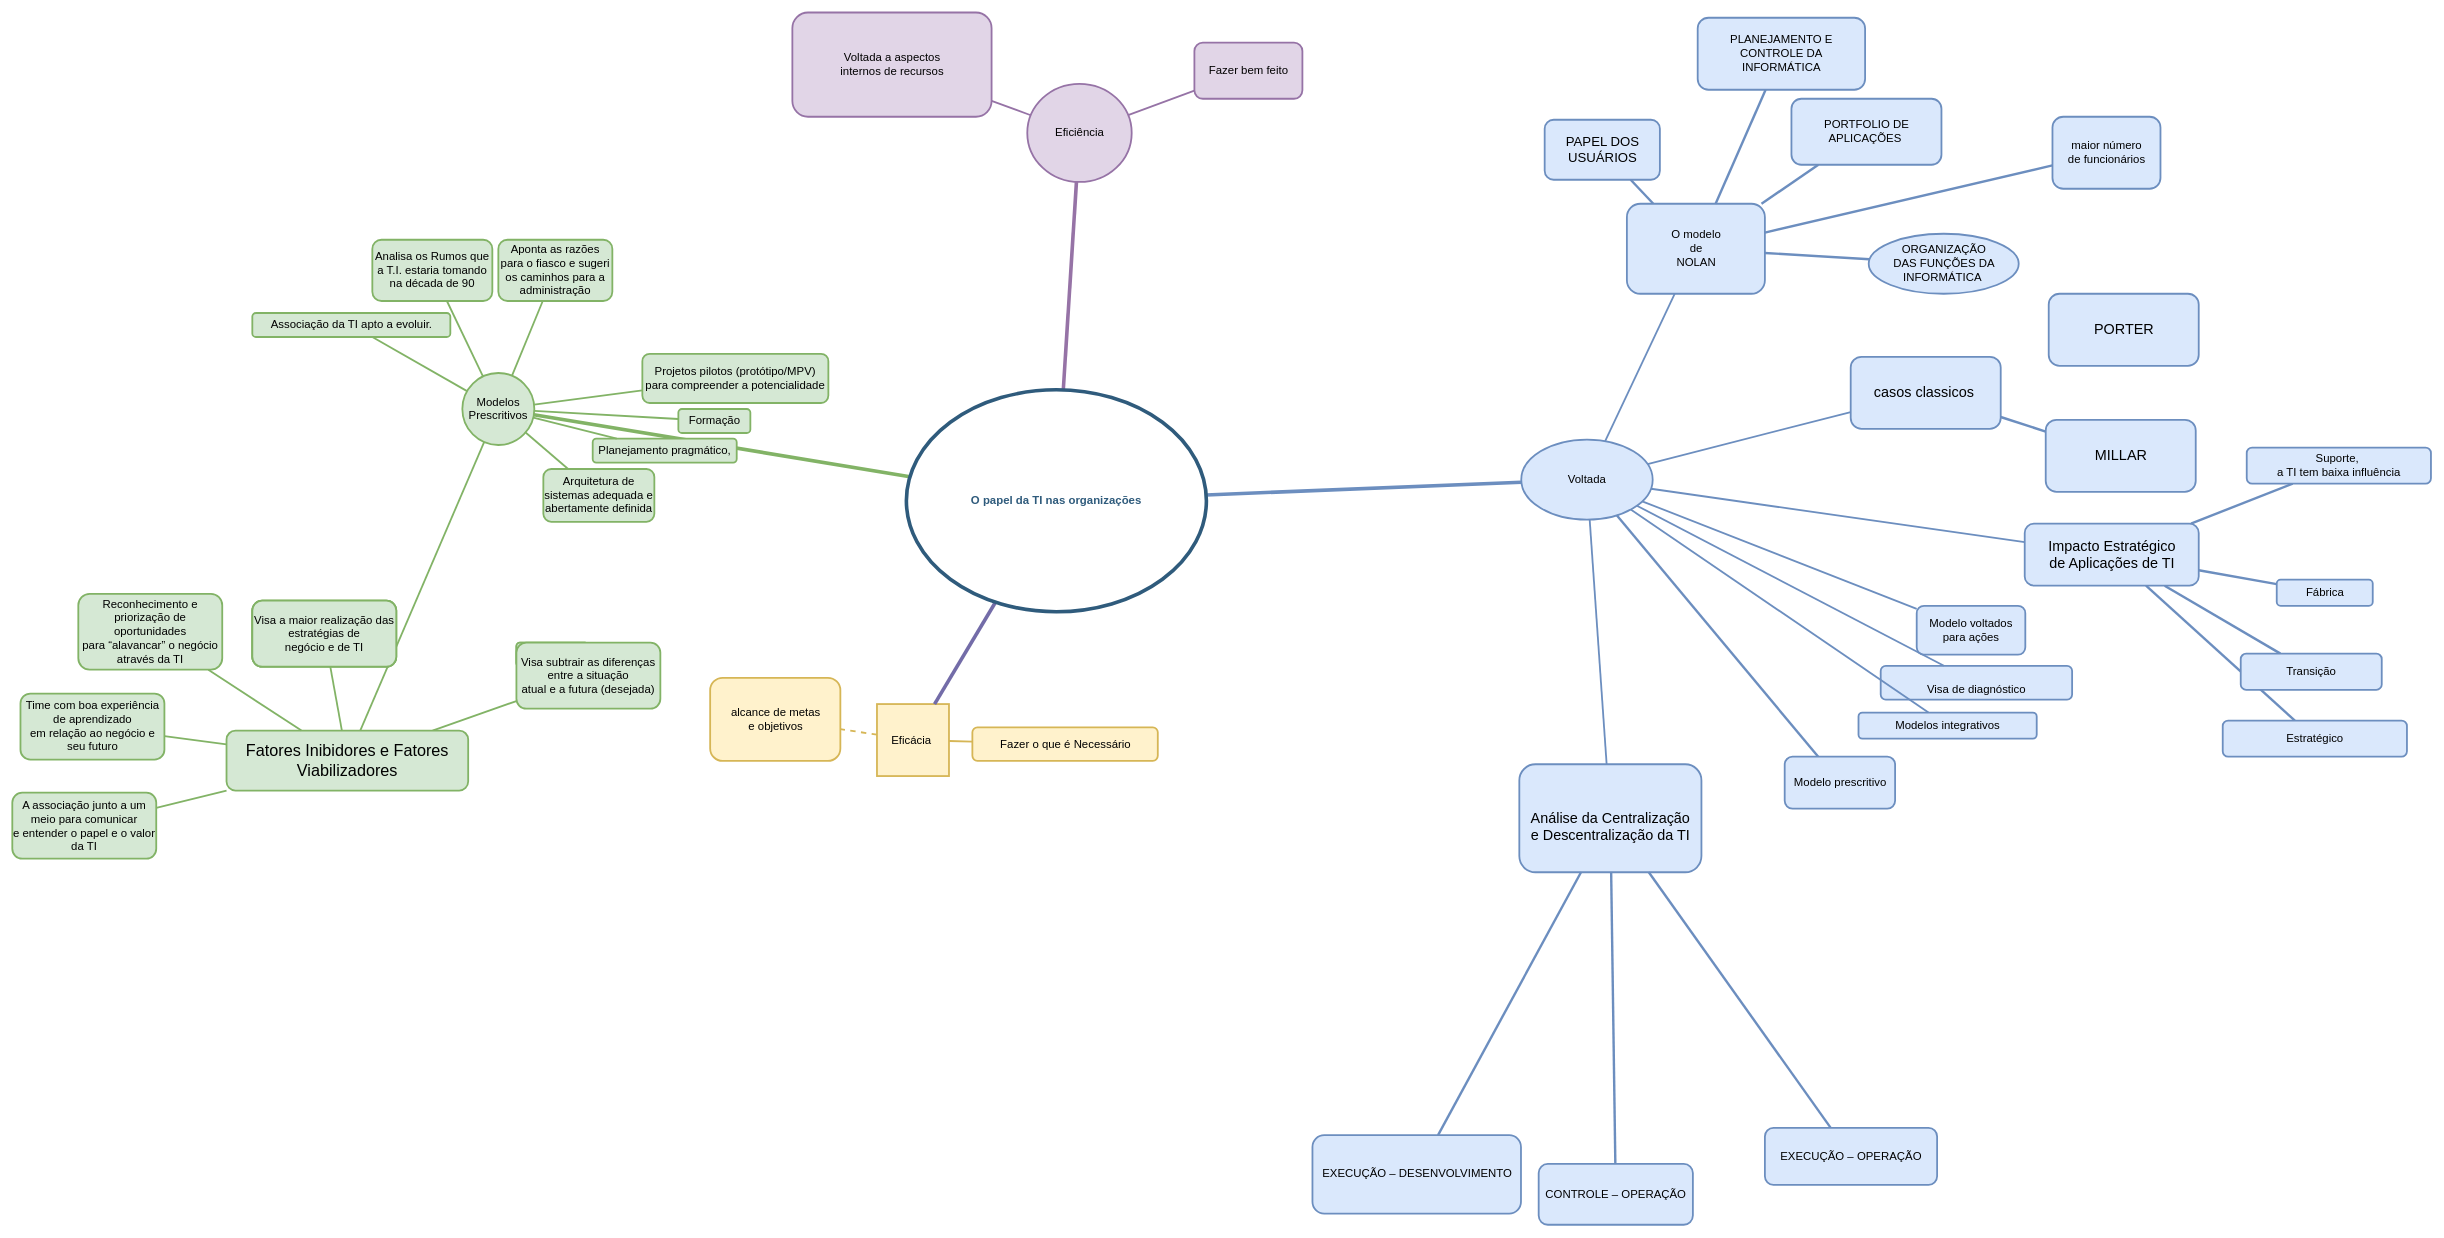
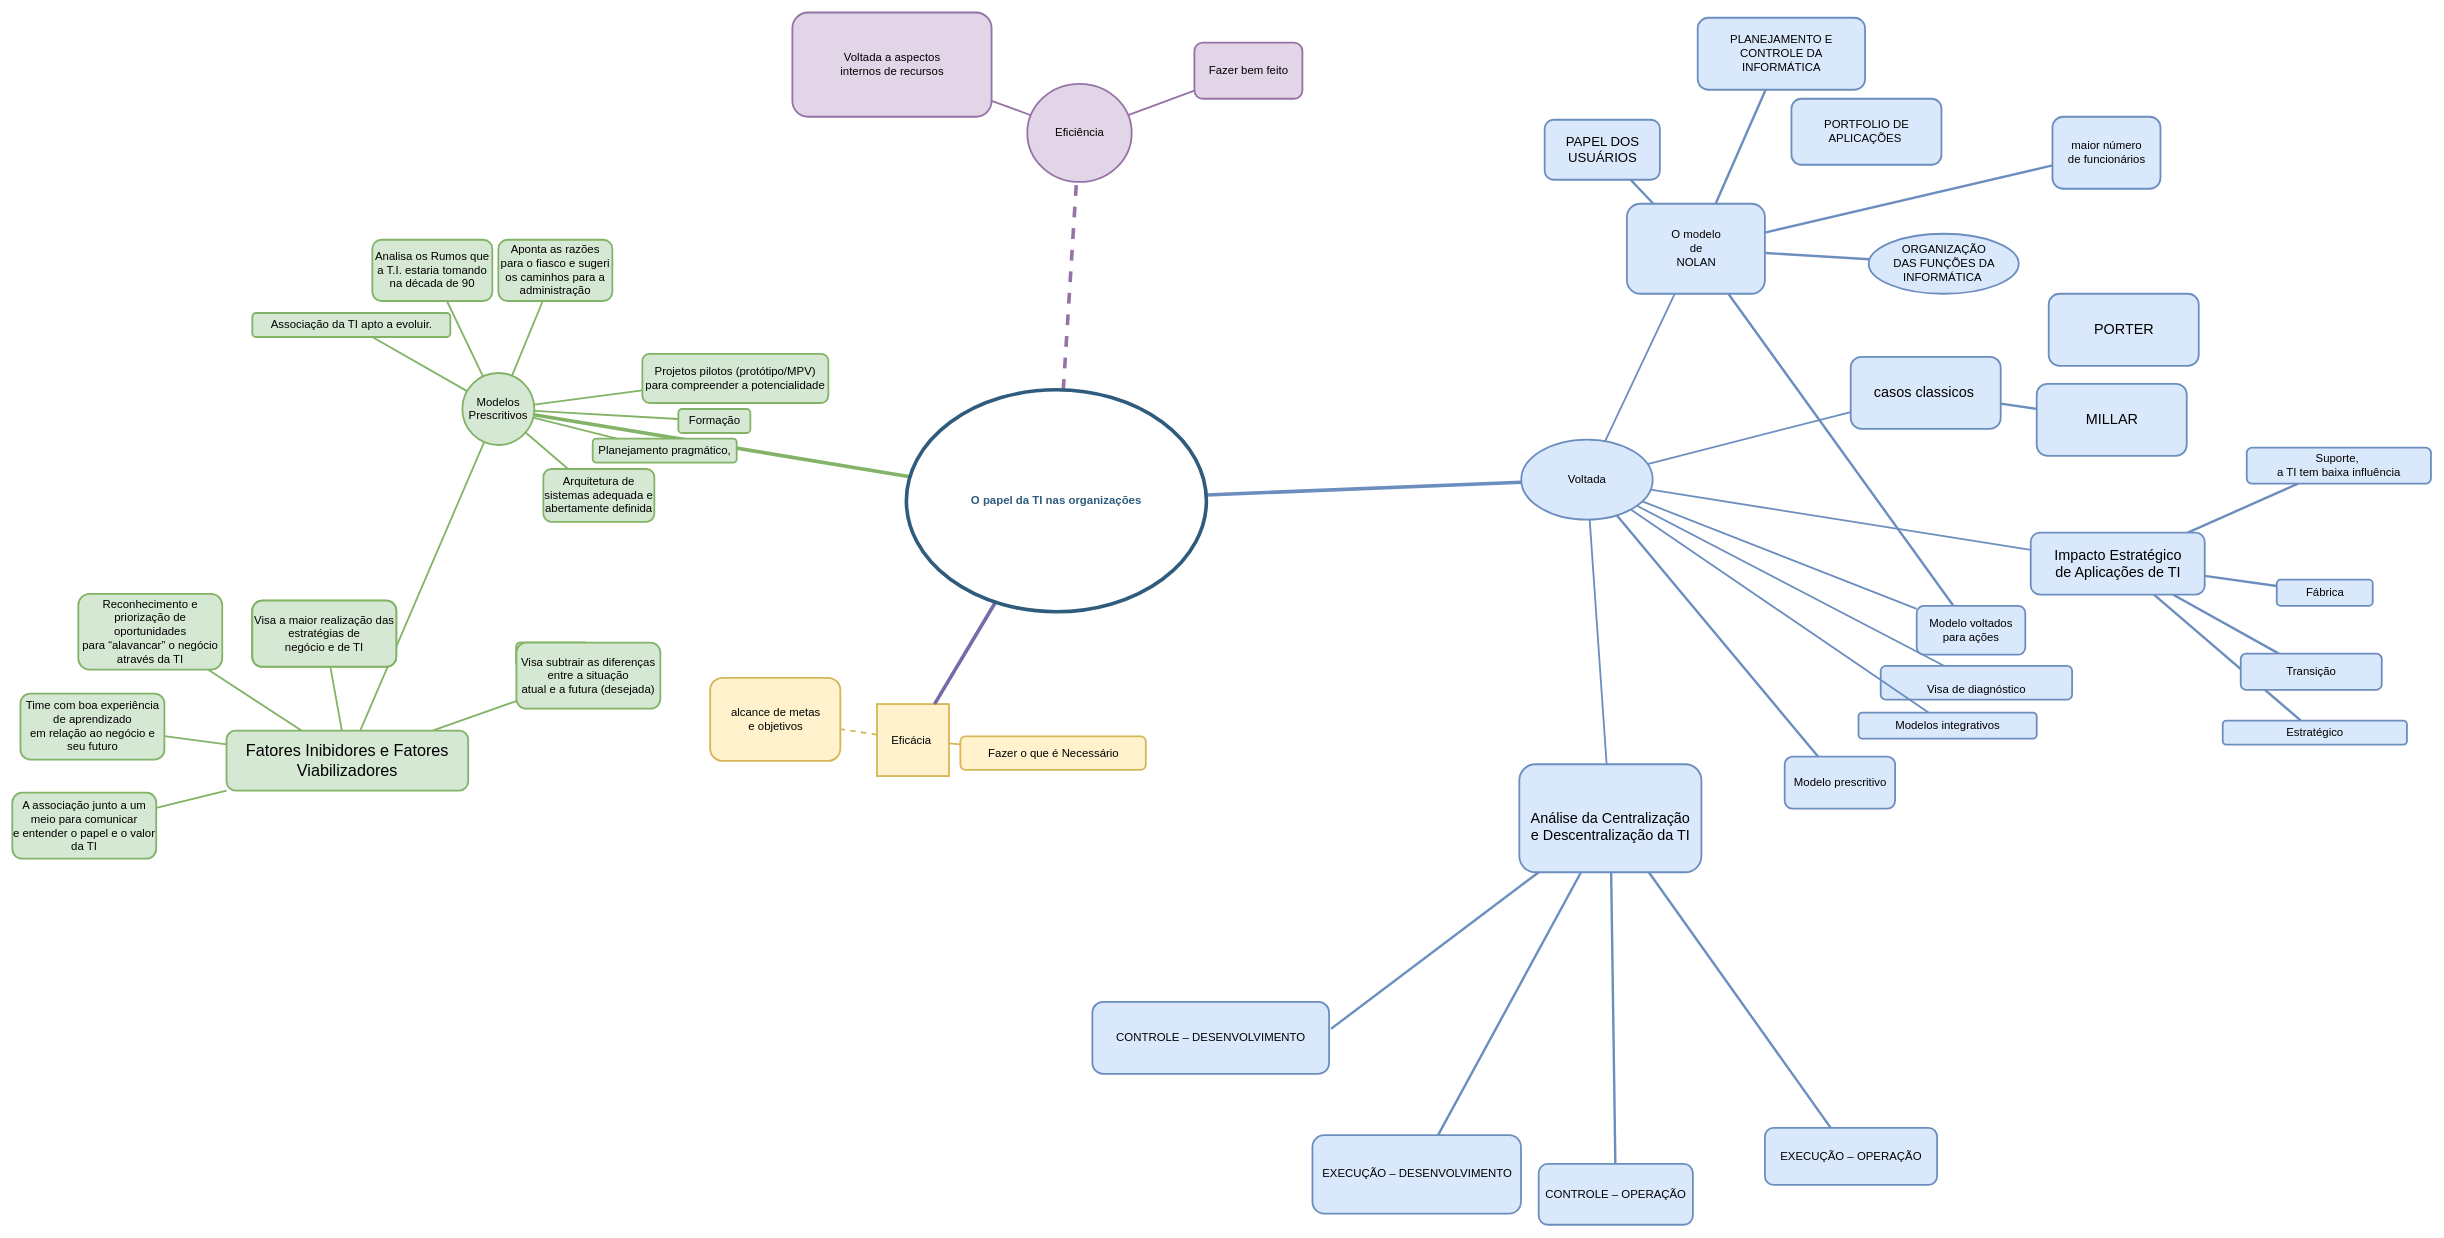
- <mxCell id="29" style="rounded=0;orthogonalLoop=1;jettySize=auto;html=1;fontSize=19;strokeColor=#6c8ebf;endArrow=none;endFill=0;strokeWidth=4;fillColor=#dae8fc;" edge="1" parent="1" source="31" target="59"><mxGeometry relative="1" as="geometry"><mxPoint x="2920" y="329" as="sourcePoint" /></mxGeometry></mxCell>
+ <mxCell id="29" style="rounded=0;orthogonalLoop=1;jettySize=auto;html=1;fontSize=19;strokeColor=#6c8ebf;endArrow=none;endFill=0;strokeWidth=4;fillColor=#dae8fc;" edge="1" parent="1" source="31" target="32"><mxGeometry relative="1" as="geometry"><mxPoint x="2920" y="329" as="sourcePoint" /></mxGeometry></mxCell>
- <mxCell id="8" style="endArrow=none;strokeWidth=6;strokeColor=#9673a6;html=1;fontSize=19;fillColor=#e1d5e7;" edge="1" parent="1" source="55" target="4"><mxGeometry relative="1" as="geometry" /></mxCell>
+ <mxCell id="8" style="endArrow=none;strokeWidth=6;strokeColor=#9673a6;html=1;fontSize=19;fillColor=#e1d5e7;dashed=1;" edge="1" parent="1" source="55" target="4"><mxGeometry relative="1" as="geometry" /></mxCell>
- <mxCell id="79" value="&lt;font style=&quot;font-size: 24px;&quot;&gt;MILLAR&lt;/font&gt;" style="rounded=1;fillColor=#dae8fc;strokeColor=#6c8ebf;strokeWidth=3;shadow=0;html=1;fontSize=19;" vertex="1" parent="1"><mxGeometry x="3408.75" y="699" width="250" height="120" as="geometry" /></mxCell>
+ <mxCell id="79" value="&lt;font style=&quot;font-size: 24px;&quot;&gt;MILLAR&lt;/font&gt;" style="rounded=1;fillColor=#dae8fc;strokeColor=#6c8ebf;strokeWidth=3;shadow=0;html=1;fontSize=19;" vertex="1" parent="1"><mxGeometry x="3393.75" y="639" width="250" height="120" as="geometry" /></mxCell>
- <mxCell id="37" value="Impacto Estratégico&#10;de Aplicações de TI " style="rounded=1;fillColor=#dae8fc;strokeColor=#6c8ebf;strokeWidth=3;shadow=0;html=1;fontSize=24;" vertex="1" parent="1"><mxGeometry x="3373.75" y="872" width="290" height="103.5" as="geometry" /></mxCell>
+ <mxCell id="37" value="Impacto Estratégico&#10;de Aplicações de TI " style="rounded=1;fillColor=#dae8fc;strokeColor=#6c8ebf;strokeWidth=3;shadow=0;html=1;fontSize=24;" vertex="1" parent="1"><mxGeometry x="3383.75" y="887" width="290" height="103.5" as="geometry" /></mxCell>
- <mxCell id="76" value="Estratégico" style="rounded=1;fillColor=#dae8fc;strokeColor=#6c8ebf;strokeWidth=3;shadow=0;html=1;fontSize=19;" vertex="1" parent="1"><mxGeometry x="3703.75" y="1200.25" width="307" height="60.25" as="geometry" /></mxCell>
+ <mxCell id="76" value="Estratégico" style="rounded=1;fillColor=#dae8fc;strokeColor=#6c8ebf;strokeWidth=3;shadow=0;html=1;fontSize=19;" vertex="1" parent="1"><mxGeometry x="3703.75" y="1200.25" width="307" height="40" as="geometry" /></mxCell>
- <mxCell id="51" value="&lt;font style=&quot;font-size: 19px;&quot;&gt;Fazer o que é Necessário&lt;/font&gt;" style="rounded=1;fillColor=#fff2cc;strokeColor=#d6b656;strokeWidth=3;shadow=0;html=1;fontSize=19;" vertex="1" parent="1"><mxGeometry x="1620" y="1211.5" width="309" height="56" as="geometry" /></mxCell>
+ <mxCell id="51" value="&lt;font style=&quot;font-size: 19px;&quot;&gt;Fazer o que é Necessário&lt;/font&gt;" style="rounded=1;fillColor=#fff2cc;strokeColor=#d6b656;strokeWidth=3;shadow=0;html=1;fontSize=19;" vertex="1" parent="1"><mxGeometry x="1600" y="1226.5" width="309" height="56" as="geometry" /></mxCell>
+ <mxCell id="74" style="edgeStyle=none;rounded=0;orthogonalLoop=1;jettySize=auto;html=1;strokeColor=#6c8ebf;strokeWidth=4;fontSize=24;endArrow=none;endFill=0;exitX=1.008;exitY=0.375;exitDx=0;exitDy=0;exitPerimeter=0;fillColor=#dae8fc;" edge="1" parent="1" source="71" target="27"><mxGeometry relative="1" as="geometry"><mxPoint x="2508" y="1661.4" as="targetPoint" /><mxPoint x="2343.691" y="1583.81" as="sourcePoint" /></mxGeometry></mxCell>
+ <mxCell id="71" value="CONTROLE – DESENVOLVIMENTO&lt;span style=&quot;font-size: 19px;&quot;&gt;&lt;br style=&quot;font-size: 19px;&quot;&gt;&lt;/span&gt;" style="rounded=1;fillColor=#dae8fc;strokeColor=#6c8ebf;strokeWidth=3;shadow=0;html=1;fontSize=19;" vertex="1" parent="1"><mxGeometry x="1820" y="1669" width="394.5" height="120" as="geometry" /></mxCell>
